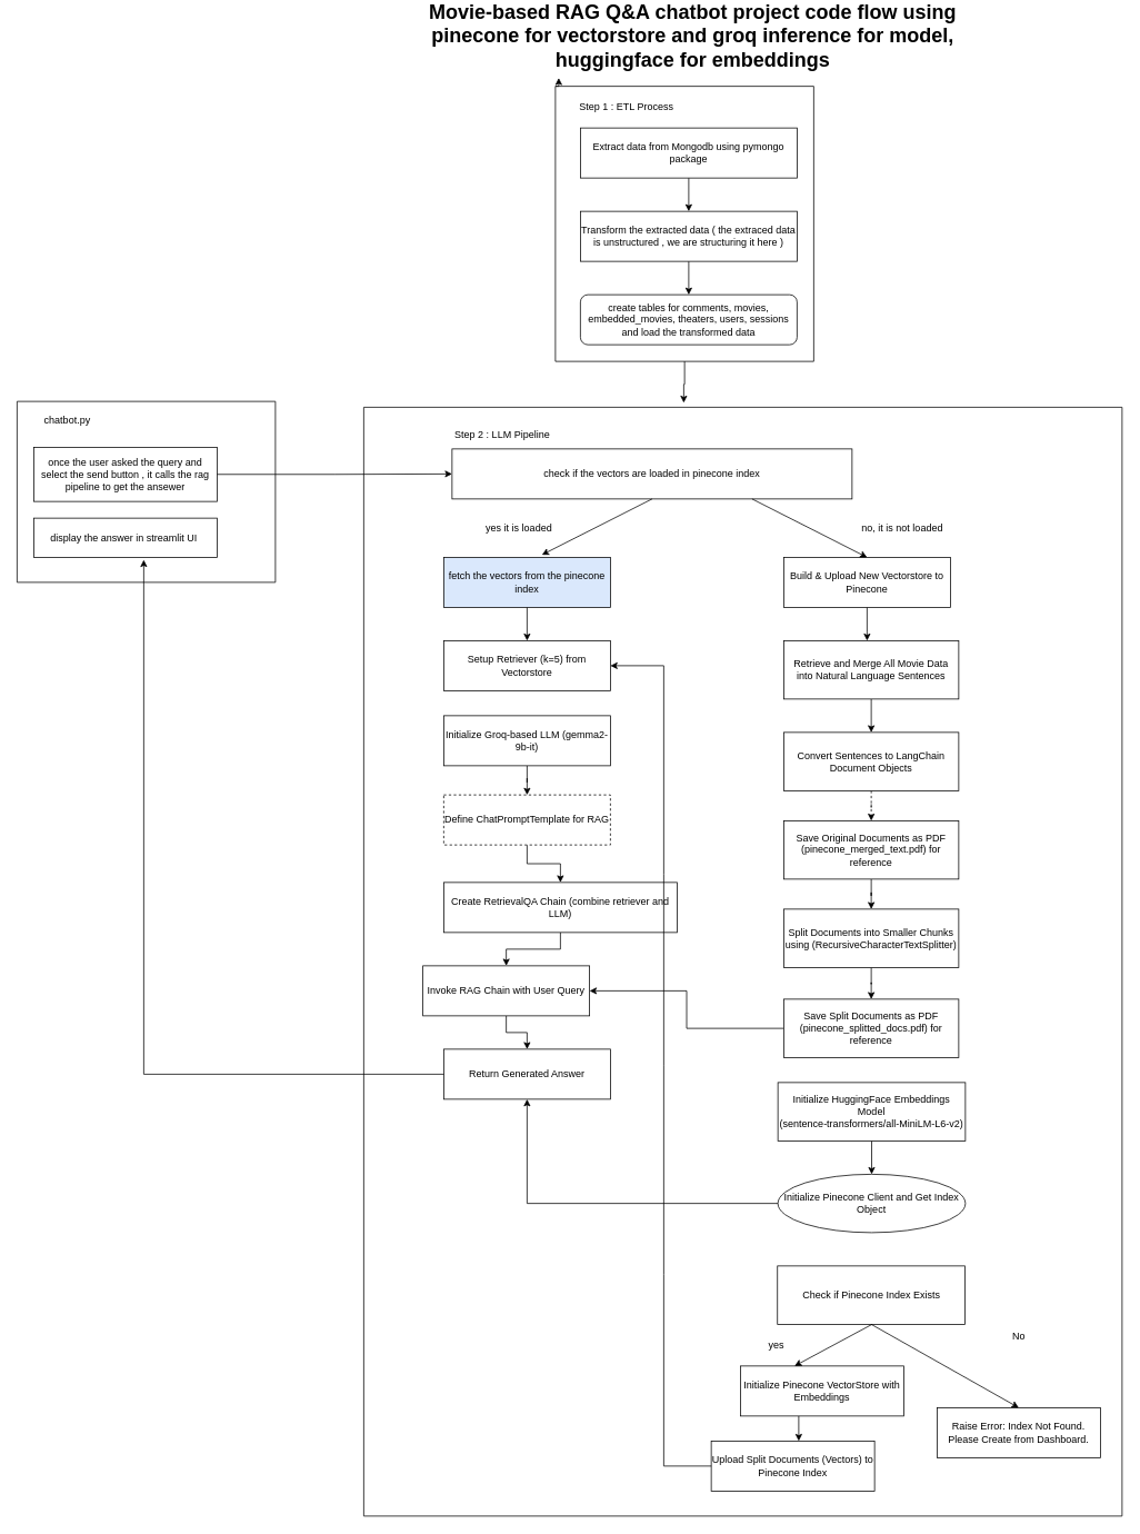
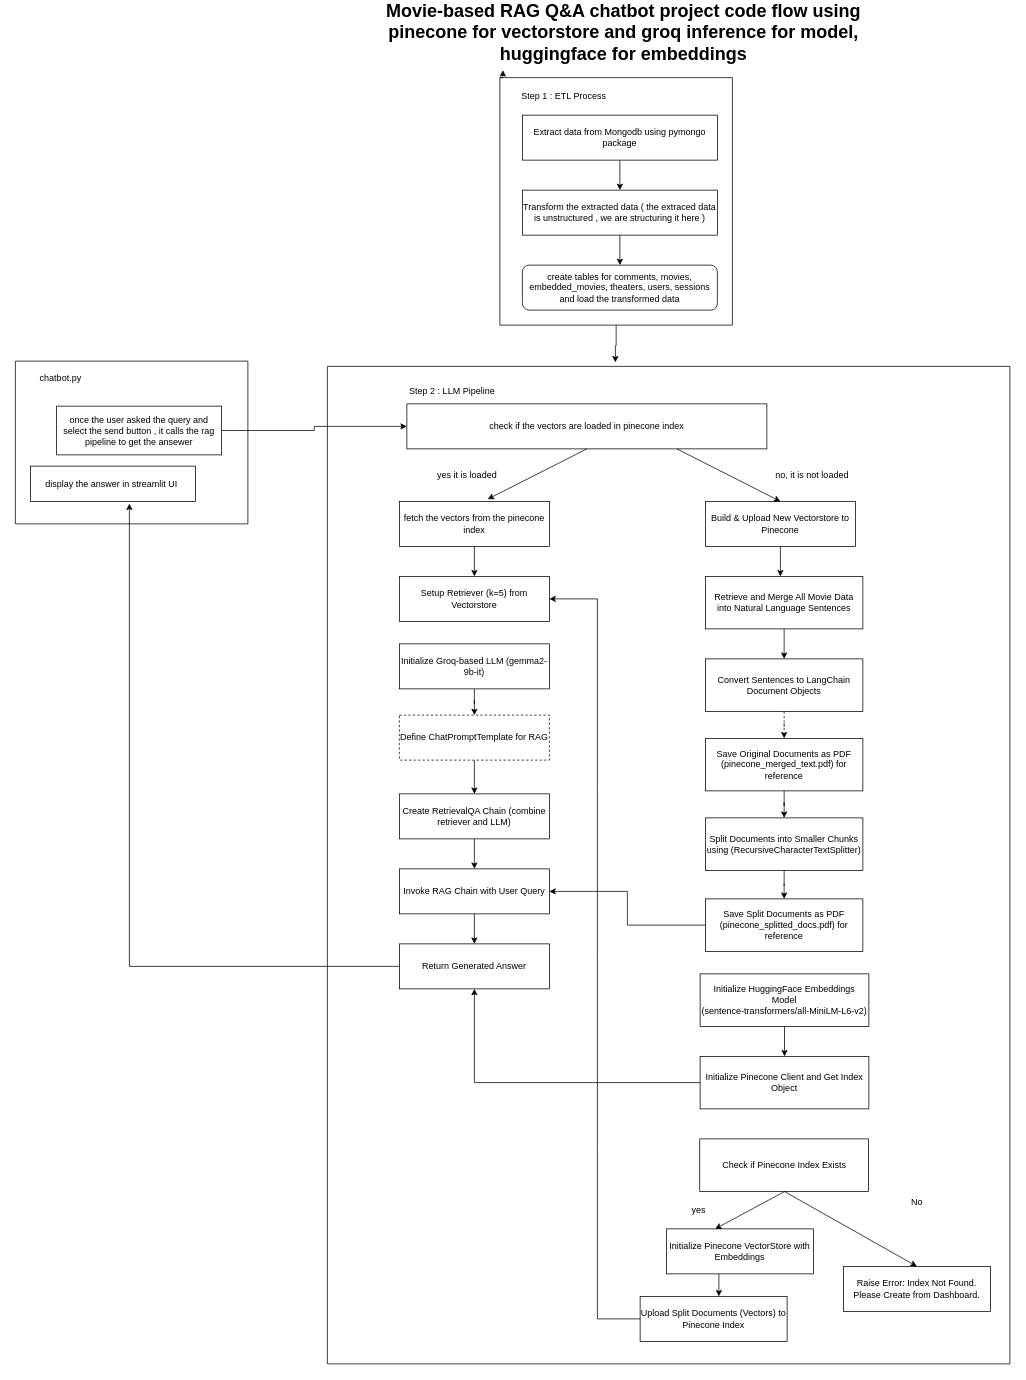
- <mxCell id="58" value="once the user asked the query and select the send button , it calls the rag pipeline to get the ansewer" style="rounded=0;whiteSpace=wrap;html=1;" vertex="1" parent="57"><mxGeometry x="20" y="55" width="220" height="65" as="geometry" /></mxCell>
+ <mxCell id="58" value="once the user asked the query and select the send button , it calls the rag pipeline to get the ansewer" style="rounded=0;whiteSpace=wrap;html=1;" vertex="1" parent="57"><mxGeometry x="55" y="60" width="220" height="65" as="geometry" /></mxCell>
- <mxCell id="15" value="fetch the vectors from the pinecone index" style="rounded=0;whiteSpace=wrap;html=1;fillColor=#dae8fc;" vertex="1" parent="11"><mxGeometry x="96" y="180" width="200" height="60" as="geometry" /></mxCell>
+ <mxCell id="15" value="fetch the vectors from the pinecone index" style="rounded=0;whiteSpace=wrap;html=1;" vertex="1" parent="11"><mxGeometry x="96" y="180" width="200" height="60" as="geometry" /></mxCell>
- <mxCell id="25" value="Create RetrievalQA Chain (combine retriever and LLM)" style="rounded=0;whiteSpace=wrap;html=1;" vertex="1" parent="11"><mxGeometry x="96" y="570" width="280" height="60" as="geometry" /></mxCell>
+ <mxCell id="25" value="Create RetrievalQA Chain (combine retriever and LLM)" style="rounded=0;whiteSpace=wrap;html=1;" vertex="1" parent="11"><mxGeometry x="96" y="570" width="200" height="60" as="geometry" /></mxCell>
- <mxCell id="27" value="Invoke RAG Chain with User Query" style="rounded=0;whiteSpace=wrap;html=1;" vertex="1" parent="11"><mxGeometry x="71" y="670" width="200" height="60" as="geometry" /></mxCell>
+ <mxCell id="27" value="Invoke RAG Chain with User Query" style="rounded=0;whiteSpace=wrap;html=1;" vertex="1" parent="11"><mxGeometry x="96" y="670" width="200" height="60" as="geometry" /></mxCell>
- <mxCell id="42" value="Initialize Pinecone Client and Get Index Object" style="ellipse;whiteSpace=wrap;html=1;" vertex="1" parent="11"><mxGeometry x="497" y="920" width="225" height="70" as="geometry" /></mxCell>
+ <mxCell id="42" value="Initialize Pinecone Client and Get Index Object" style="rounded=0;whiteSpace=wrap;html=1;" vertex="1" parent="11"><mxGeometry x="497" y="920" width="225" height="70" as="geometry" /></mxCell>
